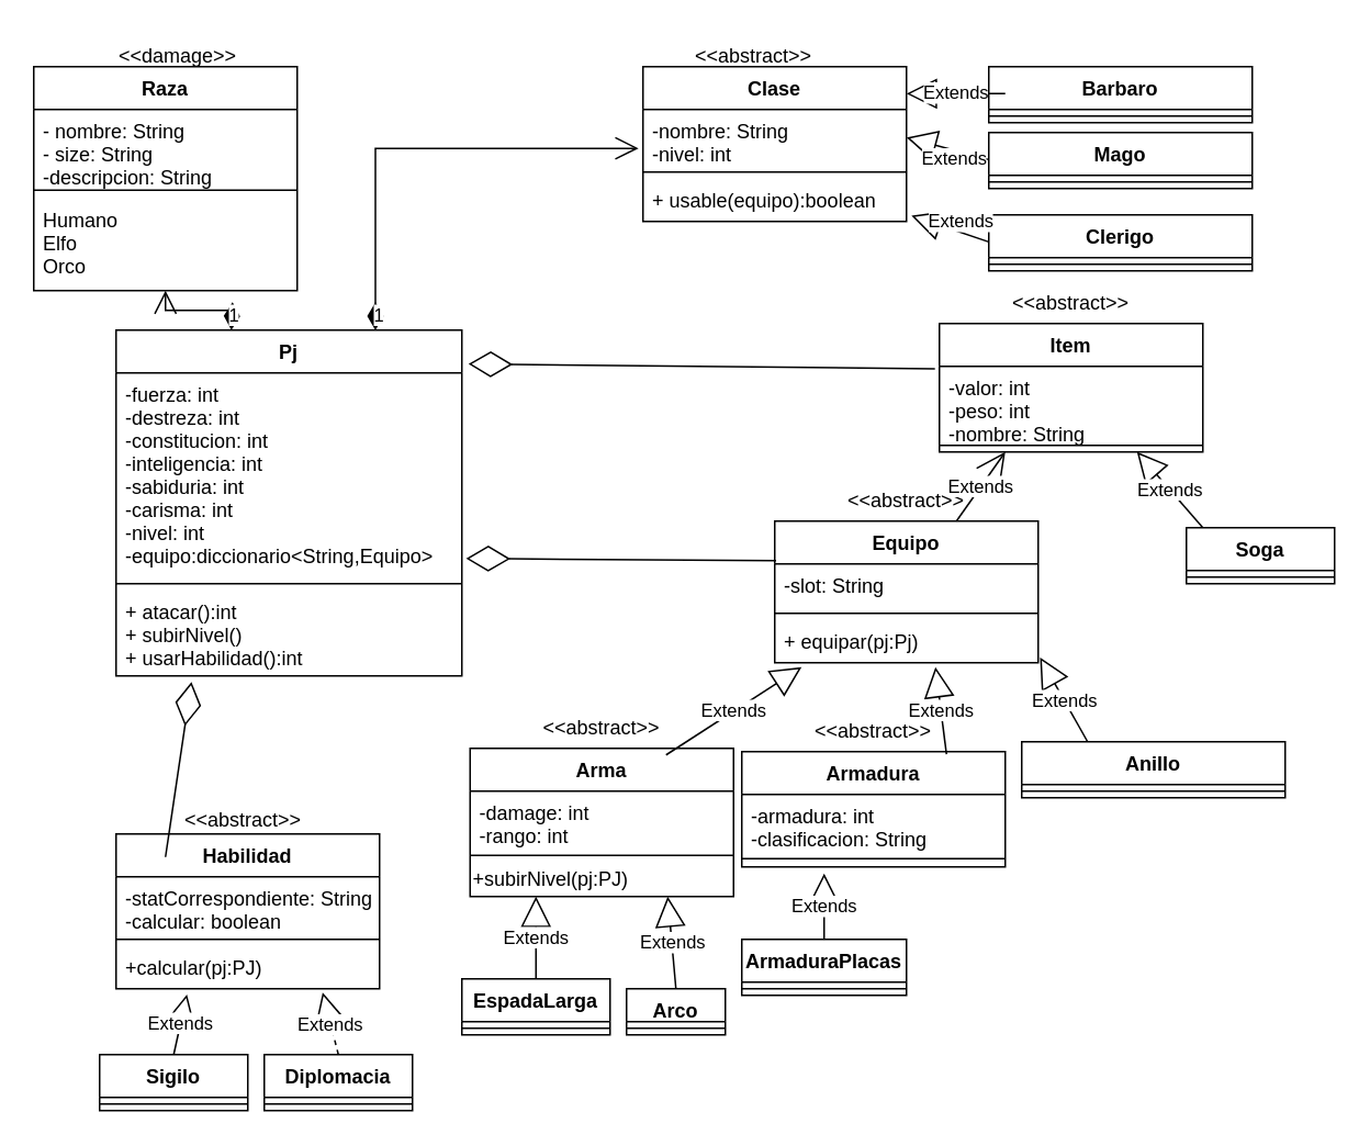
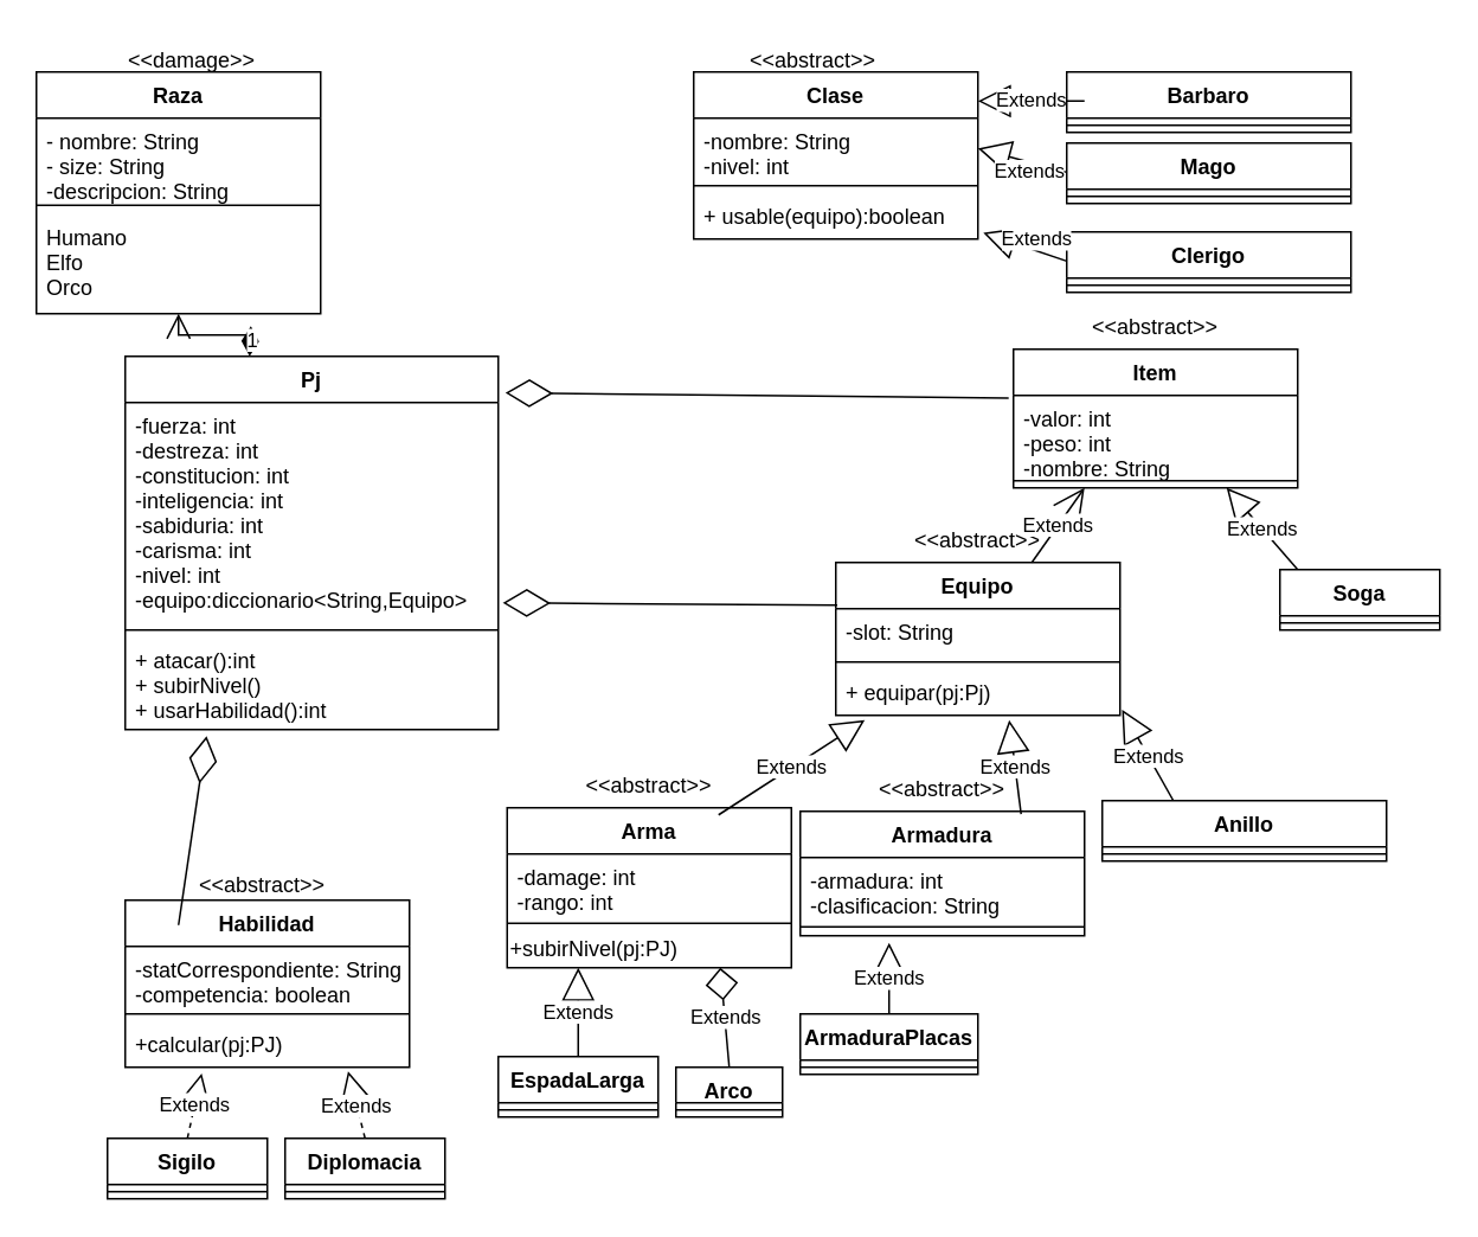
- <mxCell id="76" value="1" style="endArrow=open;html=1;endSize=12;startArrow=diamondThin;startSize=14;startFill=1;edgeStyle=orthogonalEdgeStyle;align=left;verticalAlign=bottom;rounded=0;entryX=-0.017;entryY=0.694;entryDx=0;entryDy=0;entryPerimeter=0;exitX=0.75;exitY=0;exitDx=0;exitDy=0;" edge="1" parent="1" source="3" target="63"><mxGeometry x="-1" y="3" relative="1" as="geometry"><mxPoint x="240" y="230" as="sourcePoint" /><mxPoint x="400" y="230" as="targetPoint" /></mxGeometry></mxCell>
- <mxCell id="47" value="-statCorrespondiente: String&#10;-calcular: boolean&#10;" style="text;strokeColor=none;fillColor=none;align=left;verticalAlign=top;spacingLeft=4;spacingRight=4;overflow=hidden;rotatable=0;points=[[0,0.5],[1,0.5]];portConstraint=eastwest;" vertex="1" parent="46"><mxGeometry y="26" width="160" height="34" as="geometry" /></mxCell>
+ <mxCell id="47" value="-statCorrespondiente: String&#10;-competencia: boolean&#10;" style="text;strokeColor=none;fillColor=none;align=left;verticalAlign=top;spacingLeft=4;spacingRight=4;overflow=hidden;rotatable=0;points=[[0,0.5],[1,0.5]];portConstraint=eastwest;" vertex="1" parent="46"><mxGeometry y="26" width="160" height="34" as="geometry" /></mxCell>
- <mxCell id="25" value="Extends" style="endArrow=block;endSize=16;endFill=0;html=1;rounded=0;entryX=0.75;entryY=1;entryDx=0;entryDy=0;exitX=0.5;exitY=0;exitDx=0;exitDy=0;" edge="1" parent="2" source="26" target="20"><mxGeometry width="160" relative="1" as="geometry"><mxPoint x="530" y="420" as="sourcePoint" /><mxPoint x="680" y="430" as="targetPoint" /></mxGeometry></mxCell>
+ <mxCell id="25" value="Extends" style="endArrow=diamond;endSize=16;endFill=0;html=1;rounded=0;entryX=0.75;entryY=1;entryDx=0;entryDy=0;exitX=0.5;exitY=0;exitDx=0;exitDy=0;" edge="1" parent="2" source="26" target="20"><mxGeometry width="160" relative="1" as="geometry"><mxPoint x="530" y="420" as="sourcePoint" /><mxPoint x="680" y="430" as="targetPoint" /></mxGeometry></mxCell>
- <mxCell id="59" value="Extends" style="endArrow=block;endSize=16;endFill=0;html=1;rounded=0;entryX=0.269;entryY=1.133;entryDx=0;entryDy=0;entryPerimeter=0;exitX=0.5;exitY=0;exitDx=0;exitDy=0;" edge="1" parent="2" source="55" target="49"><mxGeometry width="160" relative="1" as="geometry"><mxPoint x="320" y="370" as="sourcePoint" /><mxPoint x="480" y="370" as="targetPoint" /></mxGeometry></mxCell>
+ <mxCell id="59" value="Extends" style="endArrow=block;endSize=16;endFill=0;html=1;rounded=0;entryX=0.269;entryY=1.133;entryDx=0;entryDy=0;entryPerimeter=0;exitX=0.5;exitY=0;exitDx=0;exitDy=0;dashed=1;" edge="1" parent="2" source="55" target="49"><mxGeometry width="160" relative="1" as="geometry"><mxPoint x="320" y="370" as="sourcePoint" /><mxPoint x="480" y="370" as="targetPoint" /></mxGeometry></mxCell>
